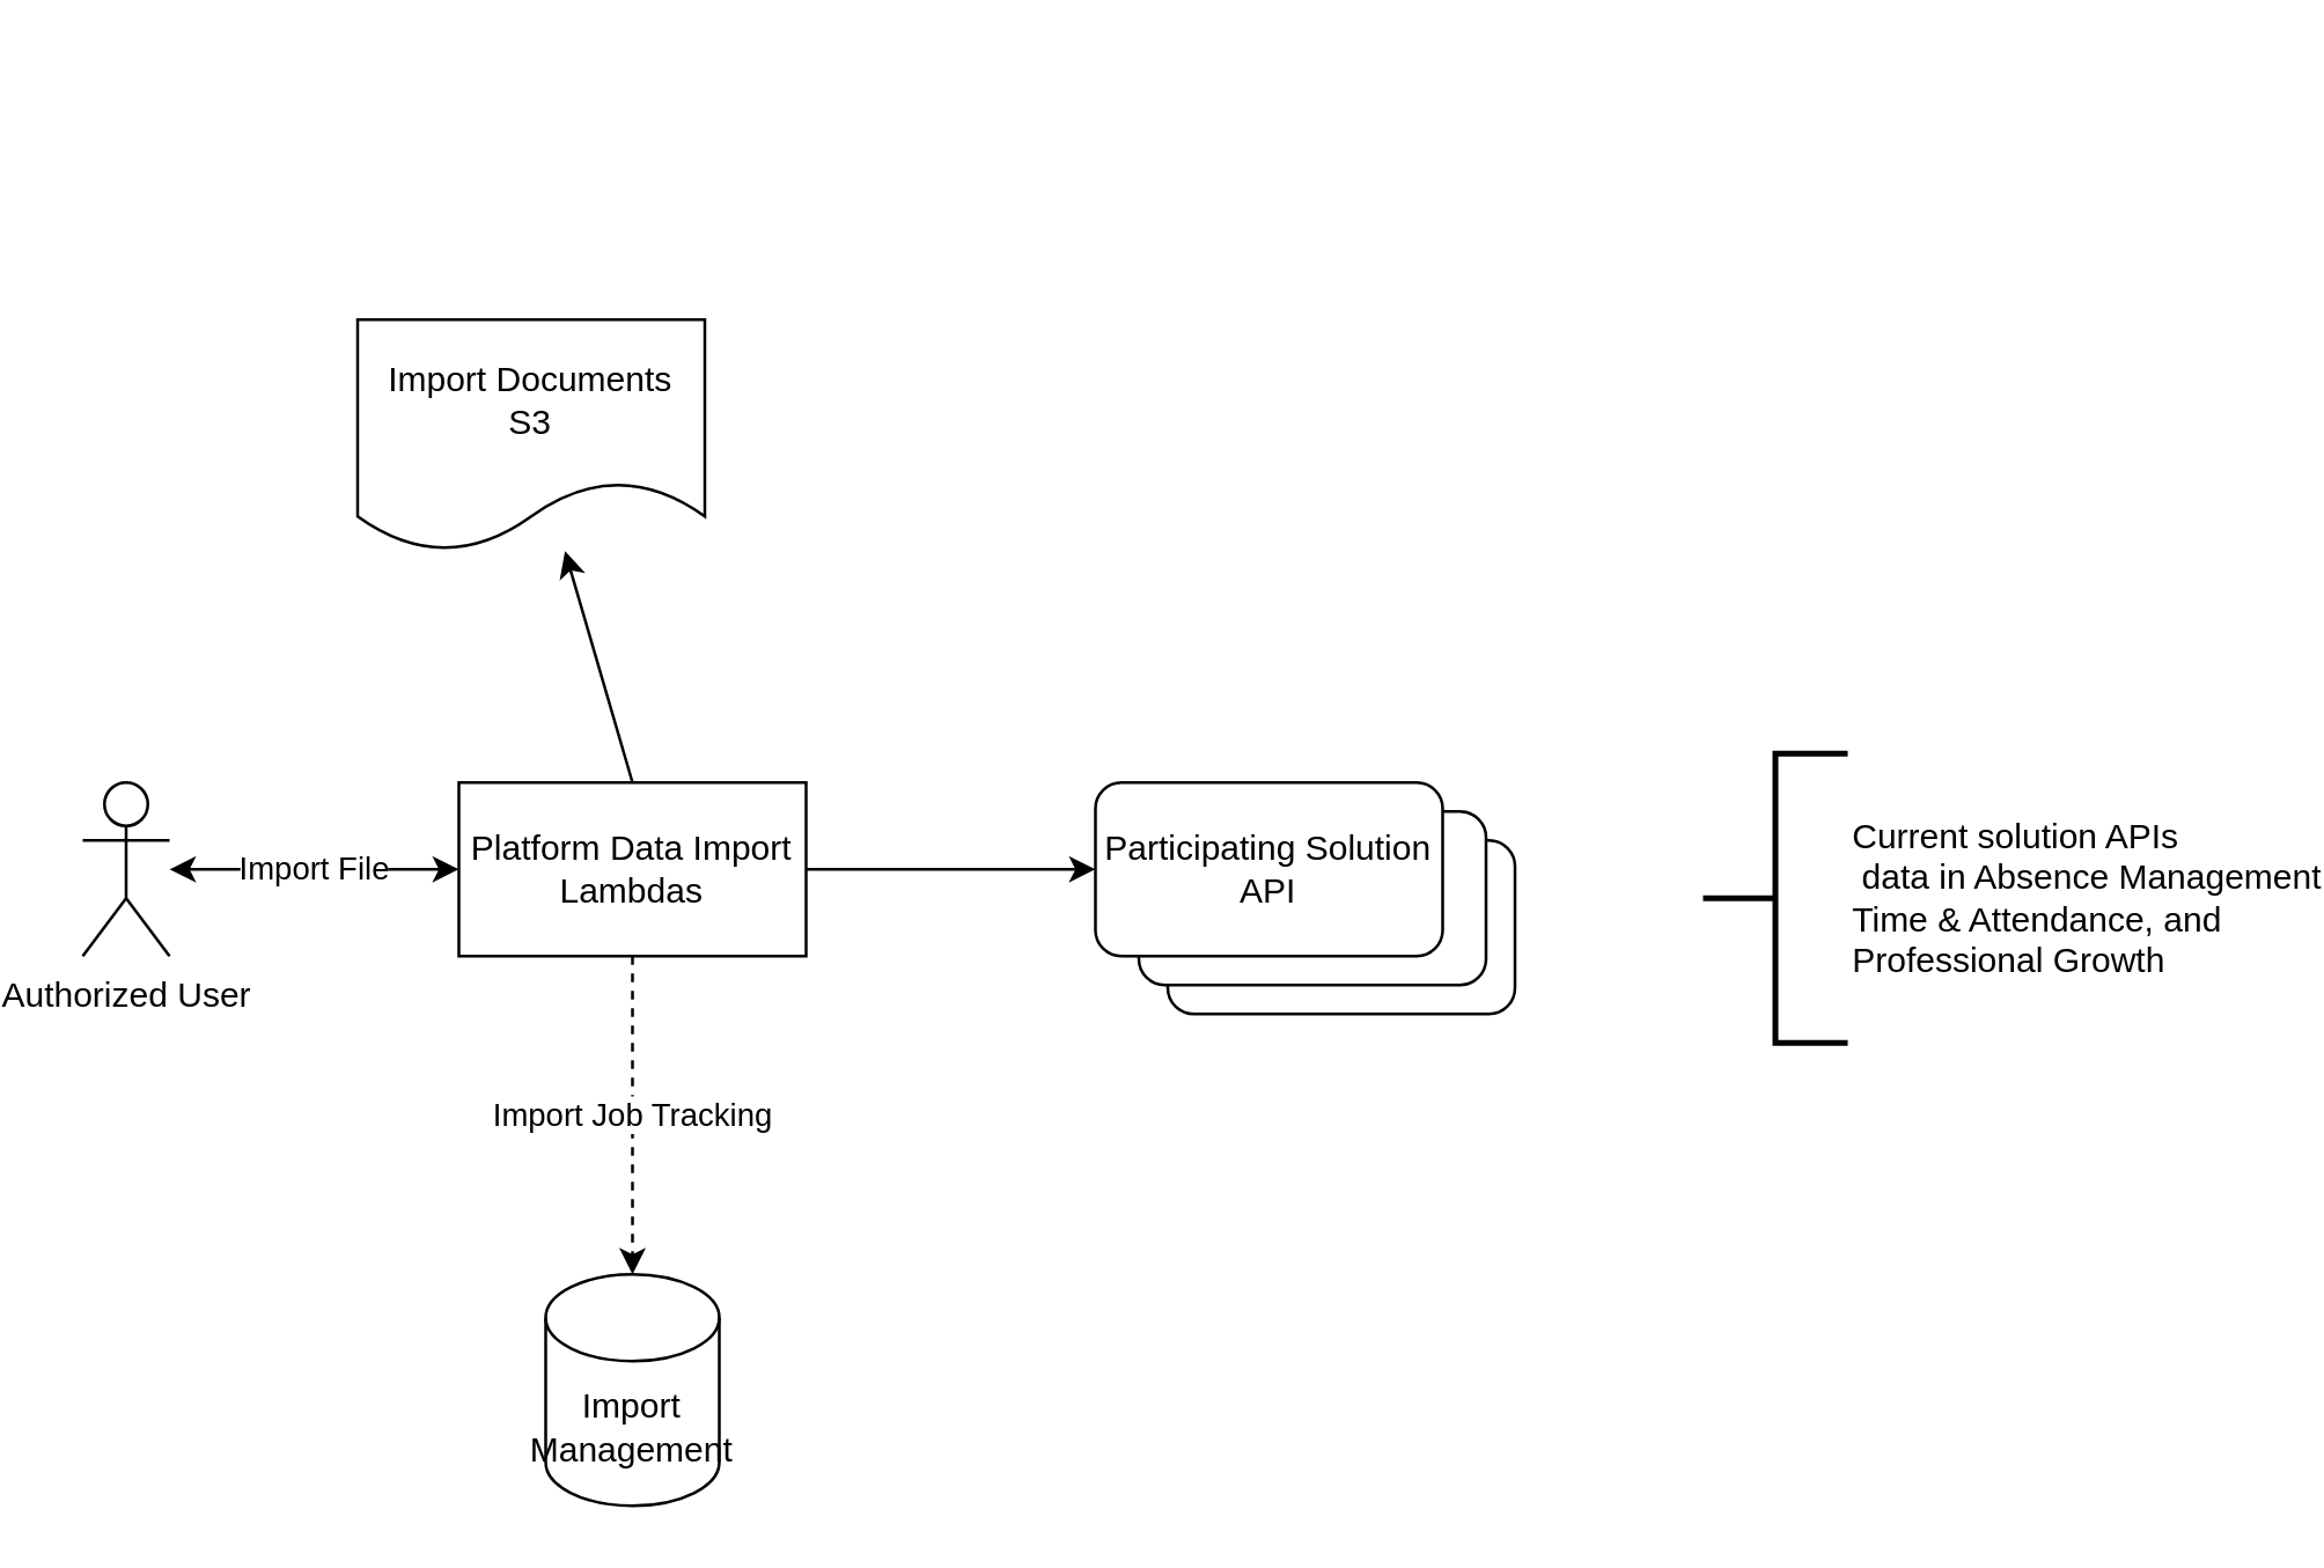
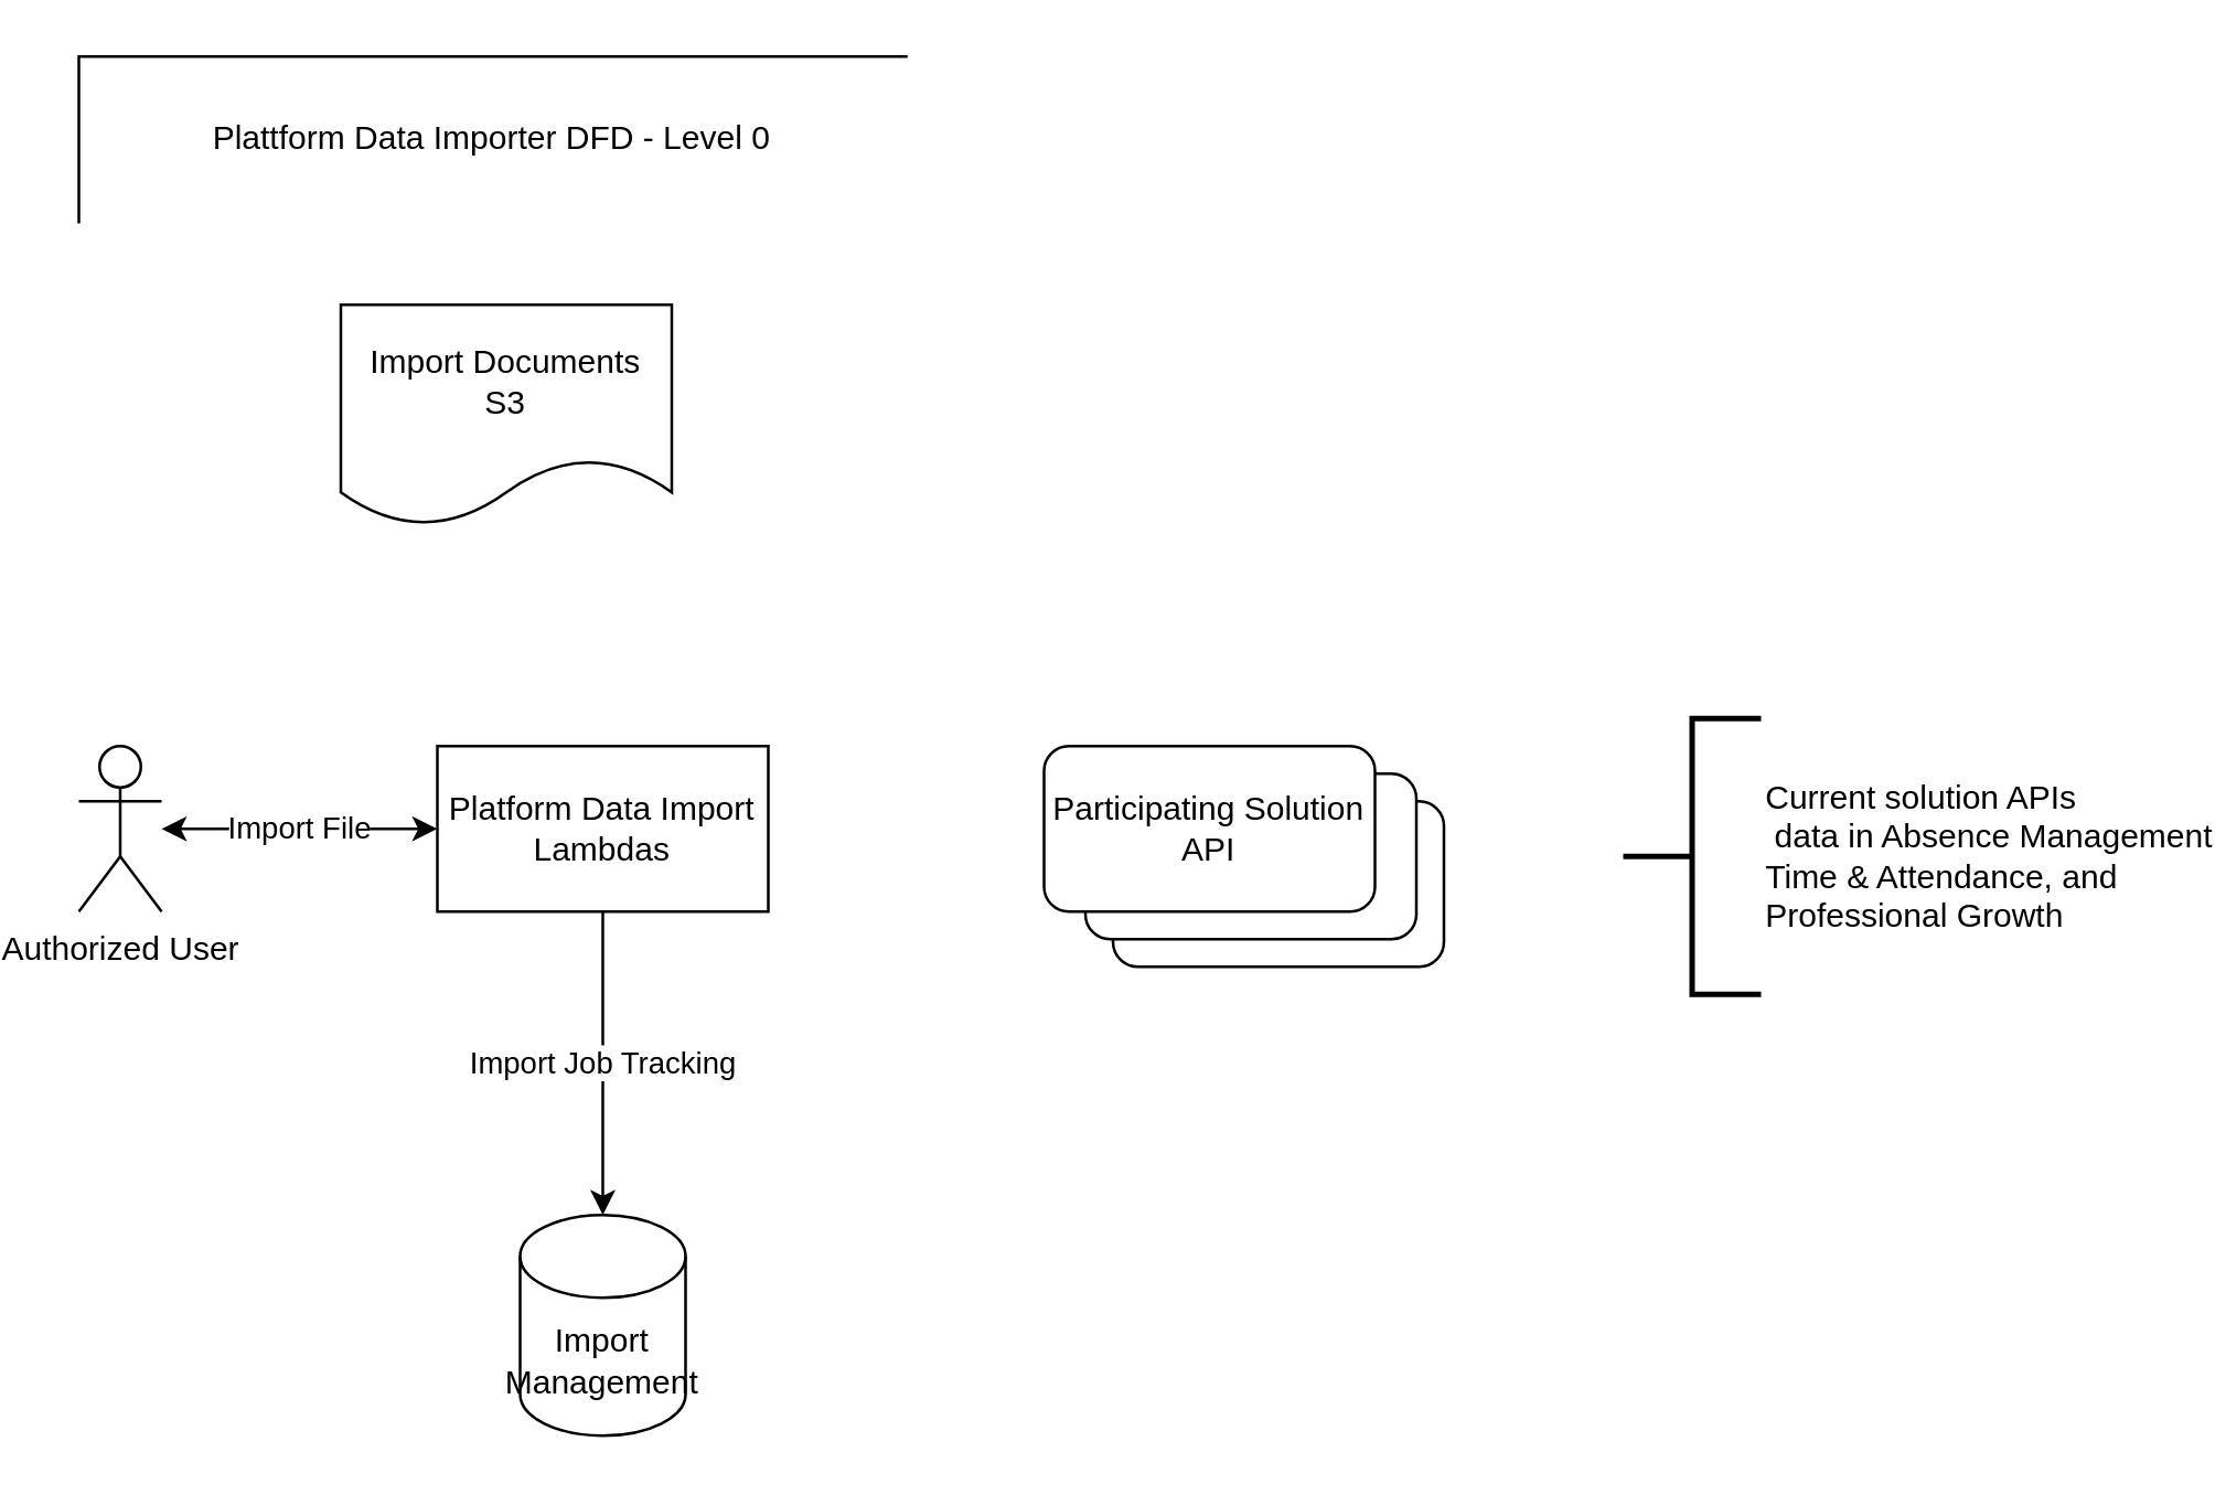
+ <mxCell id="13" value="Plattform Data Importer DFD - Level 0" style="shape=partialRectangle;whiteSpace=wrap;html=1;bottom=0;right=0;fillColor=none;" vertex="1" parent="1"><mxGeometry x="20" y="20" width="300" height="60" as="geometry" /></mxCell>
- <mxCell id="8" value="" style="endArrow=classic;html=1;rounded=0;exitX=0.5;exitY=0;exitDx=0;exitDy=0;" edge="1" parent="1" source="3" target="5"><mxGeometry width="50" height="50" relative="1" as="geometry"><mxPoint x="210" y="260" as="sourcePoint" /><mxPoint x="260" y="210" as="targetPoint" /></mxGeometry></mxCell>
- <mxCell id="2" style="edgeStyle=orthogonalEdgeStyle;rounded=0;orthogonalLoop=1;jettySize=auto;html=1;exitX=1;exitY=0.5;exitDx=0;exitDy=0;entryX=0;entryY=0.5;entryDx=0;entryDy=0;" edge="1" parent="1" source="3" target="11"><mxGeometry relative="1" as="geometry"><mxPoint x="330" y="400" as="targetPoint" /><mxPoint x="310" y="420" as="sourcePoint" /></mxGeometry></mxCell>
- <mxCell id="7" value="Import Job Tracking" style="endArrow=classic;html=1;rounded=0;exitX=0.5;exitY=1;exitDx=0;exitDy=0;entryX=0.5;entryY=0;entryDx=0;entryDy=0;entryPerimeter=0;dashed=1;" edge="1" parent="1" source="3" target="4"><mxGeometry width="50" height="50" relative="1" as="geometry"><mxPoint x="320" y="410" as="sourcePoint" /><mxPoint x="370" y="360" as="targetPoint" /></mxGeometry></mxCell>
+ <mxCell id="7" value="Import Job Tracking" style="endArrow=classic;html=1;rounded=0;exitX=0.5;exitY=1;exitDx=0;exitDy=0;entryX=0.5;entryY=0;entryDx=0;entryDy=0;entryPerimeter=0;" edge="1" parent="1" source="3" target="4"><mxGeometry width="50" height="50" relative="1" as="geometry"><mxPoint x="320" y="410" as="sourcePoint" /><mxPoint x="370" y="360" as="targetPoint" /></mxGeometry></mxCell>
